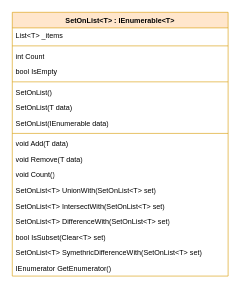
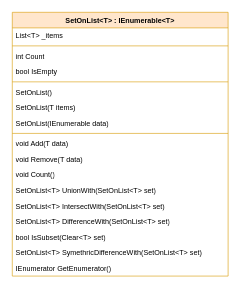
- <mxCell id="9" value="SetOnList(T data)" style="text;strokeColor=none;fillColor=none;align=left;verticalAlign=top;spacingLeft=4;spacingRight=4;overflow=hidden;rotatable=0;points=[[0,0.5],[1,0.5]];portConstraint=eastwest;whiteSpace=wrap;html=1;" vertex="1" parent="2"><mxGeometry y="146" width="360" height="26" as="geometry" /></mxCell>
+ <mxCell id="9" value="SetOnList(T items)" style="text;strokeColor=none;fillColor=none;align=left;verticalAlign=top;spacingLeft=4;spacingRight=4;overflow=hidden;rotatable=0;points=[[0,0.5],[1,0.5]];portConstraint=eastwest;whiteSpace=wrap;html=1;" vertex="1" parent="2"><mxGeometry y="146" width="360" height="26" as="geometry" /></mxCell>
